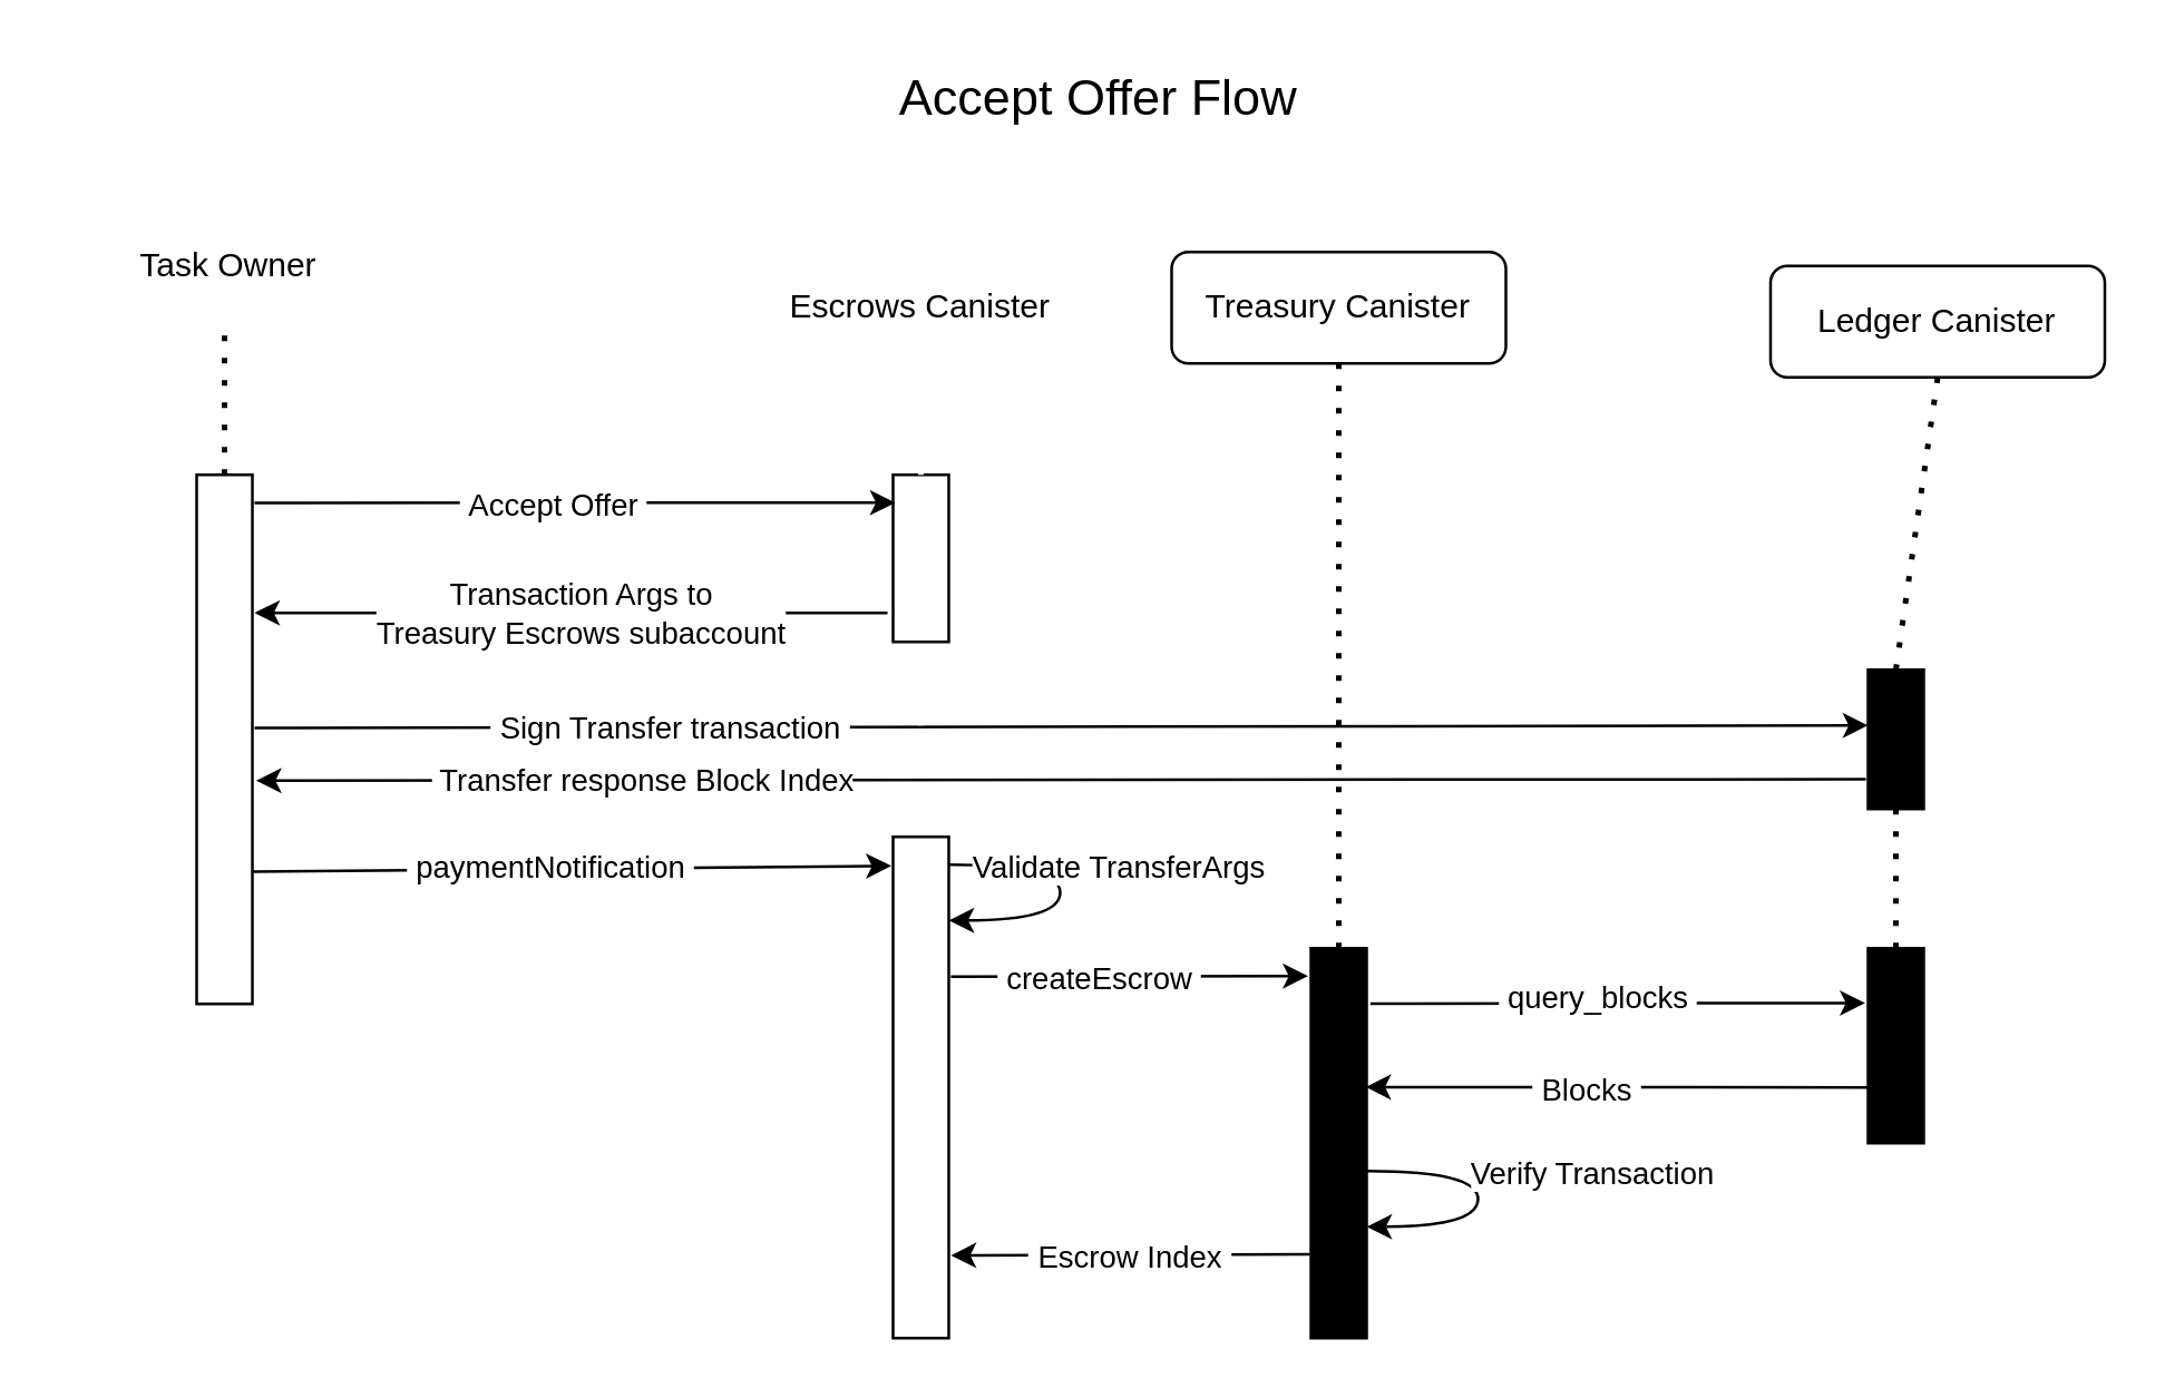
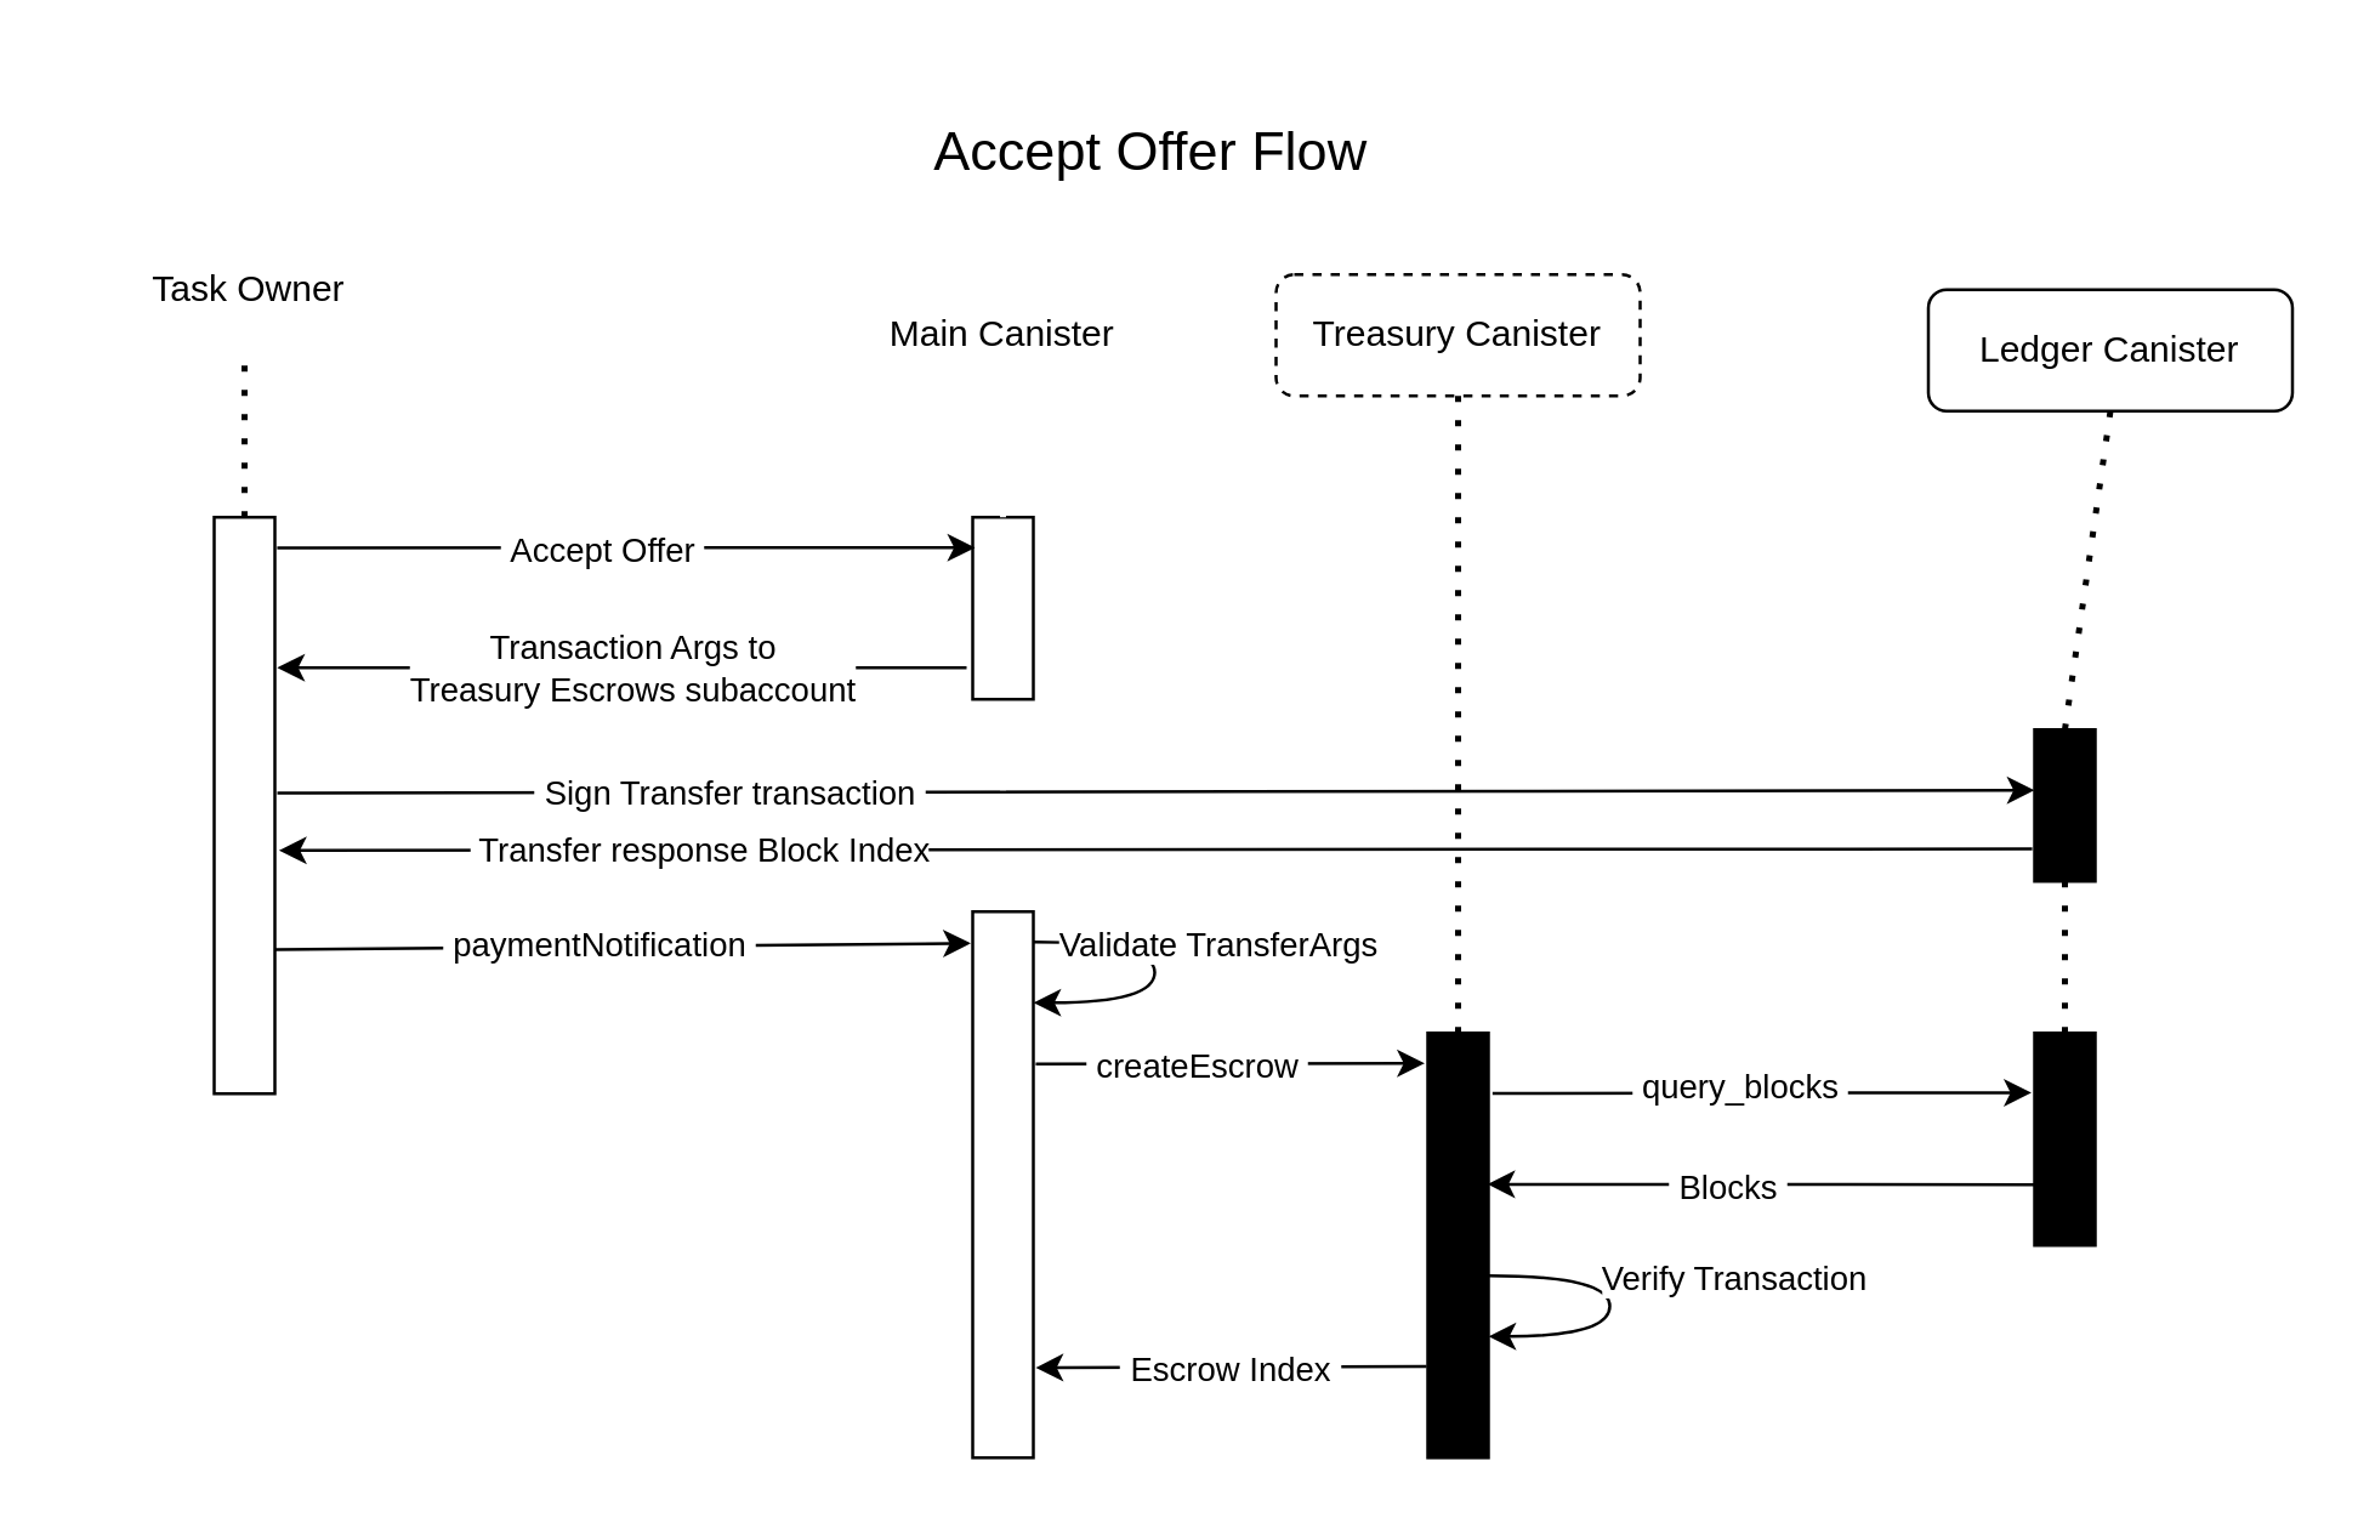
- <mxCell id="24" value="&lt;font style=&quot;font-size: 18px;&quot;&gt;Accept Offer Flow&lt;/font&gt;" style="text;html=1;align=center;verticalAlign=middle;whiteSpace=wrap;rounded=0;" parent="1" vertex="1"><mxGeometry x="294" y="20" width="200" height="30" as="geometry" /></mxCell>
+ <mxCell id="24" value="&lt;font style=&quot;font-size: 18px;&quot;&gt;Accept Offer Flow&lt;/font&gt;" style="text;html=1;align=center;verticalAlign=middle;whiteSpace=wrap;rounded=0;" parent="1" vertex="1"><mxGeometry x="279" y="35" width="200" height="30" as="geometry" /></mxCell>
- <mxCell id="3" value="Escrows Canister" style="rounded=1;whiteSpace=wrap;html=1;strokeColor=light-dark(#FFFFFF,#00FF00);" parent="1" vertex="1"><mxGeometry x="270" y="90" width="120" height="40" as="geometry" /></mxCell>
+ <mxCell id="3" value="Main Canister" style="rounded=1;whiteSpace=wrap;html=1;strokeColor=light-dark(#FFFFFF,#00FF00);" parent="1" vertex="1"><mxGeometry x="270" y="90" width="120" height="40" as="geometry" /></mxCell>
- <mxCell id="2" value="Treasury Canister" style="rounded=1;whiteSpace=wrap;html=1;strokeColor=light-dark(#000000,#C7A52B);" parent="1" vertex="1"><mxGeometry x="420" y="90" width="120" height="40" as="geometry" /></mxCell>
+ <mxCell id="2" value="Treasury Canister" style="rounded=1;whiteSpace=wrap;html=1;strokeColor=light-dark(#000000,#C7A52B);dashed=1;" parent="1" vertex="1"><mxGeometry x="420" y="90" width="120" height="40" as="geometry" /></mxCell>
